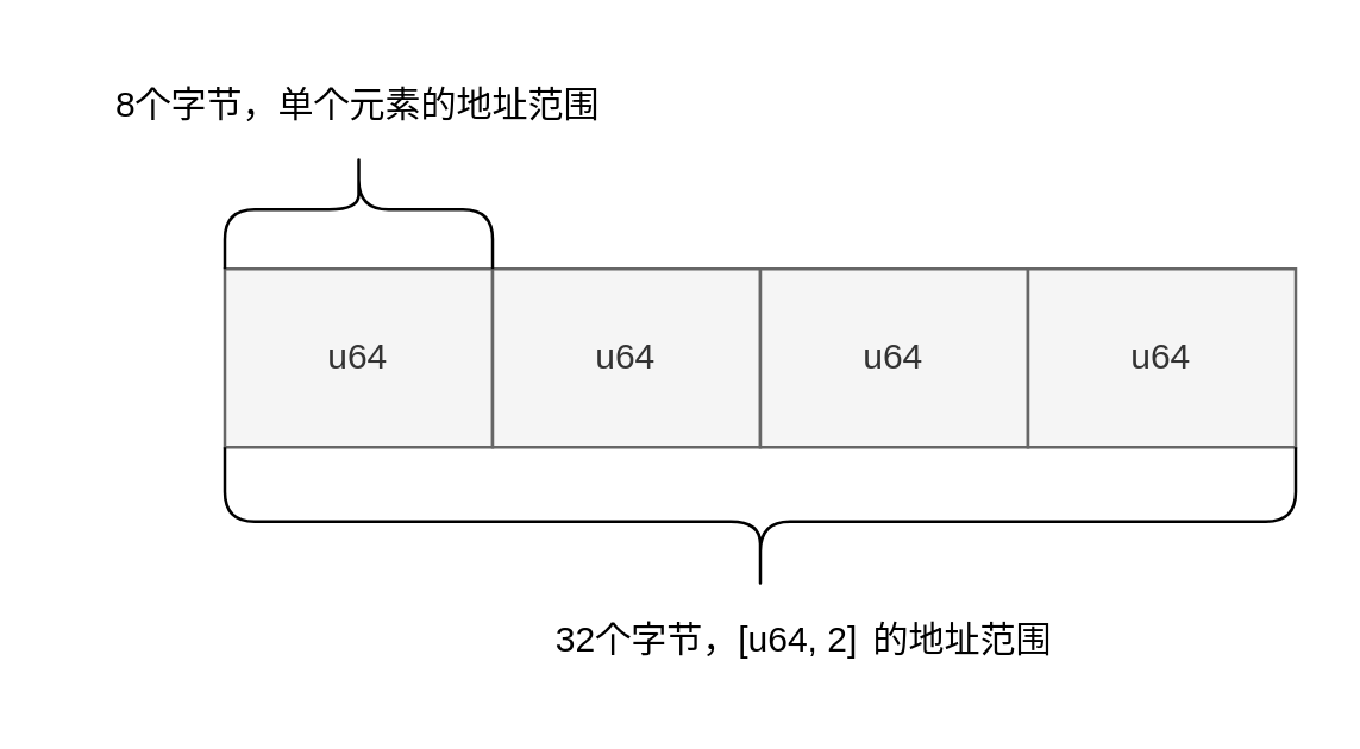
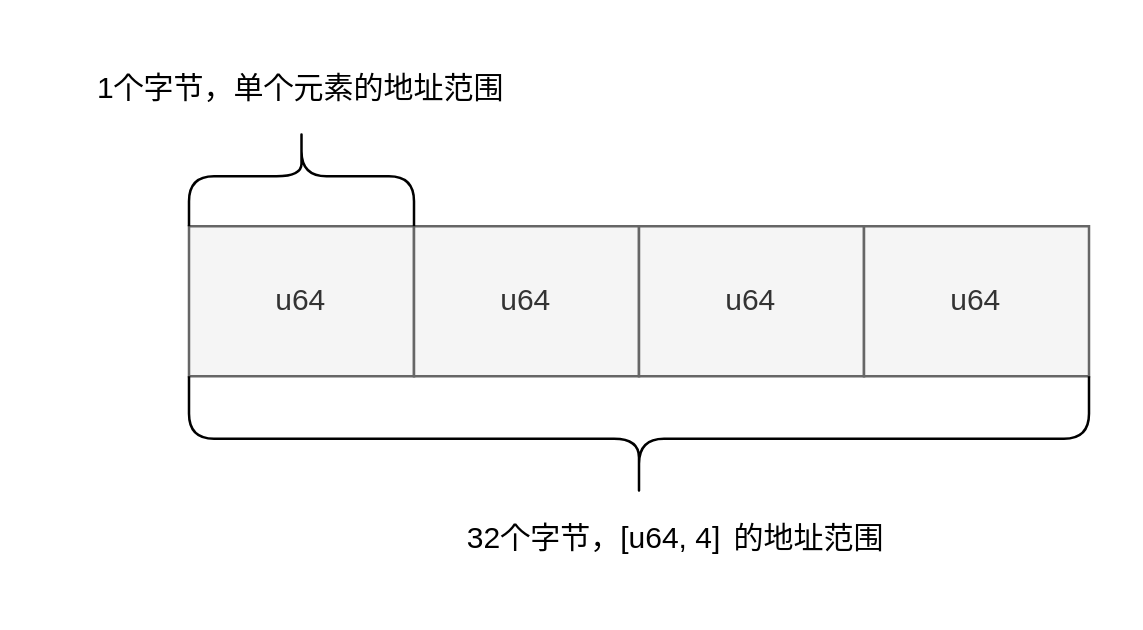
- <mxCell id="7" value="8个字节，单个元素的地址范围" style="text;html=1;align=center;verticalAlign=middle;whiteSpace=wrap;rounded=0;" vertex="1" parent="1"><mxGeometry x="20" y="20" width="200" height="30" as="geometry" /></mxCell>
+ <mxCell id="7" value="1个字节，单个元素的地址范围" style="text;html=1;align=center;verticalAlign=middle;whiteSpace=wrap;rounded=0;" vertex="1" parent="1"><mxGeometry x="20" y="20" width="200" height="30" as="geometry" /></mxCell>
- <mxCell id="9" value="32个字节，[u64, 2]&lt;span style=&quot;white-space: pre;&quot;&gt;&#09;&lt;/span&gt;的地址范围" style="text;html=1;align=center;verticalAlign=middle;whiteSpace=wrap;rounded=0;" vertex="1" parent="1"><mxGeometry x="165" y="200" width="210" height="30" as="geometry" /></mxCell>
+ <mxCell id="9" value="32个字节，[u64, 4]&lt;span style=&quot;white-space: pre;&quot;&gt;&#09;&lt;/span&gt;的地址范围" style="text;html=1;align=center;verticalAlign=middle;whiteSpace=wrap;rounded=0;" vertex="1" parent="1"><mxGeometry x="165" y="200" width="210" height="30" as="geometry" /></mxCell>
